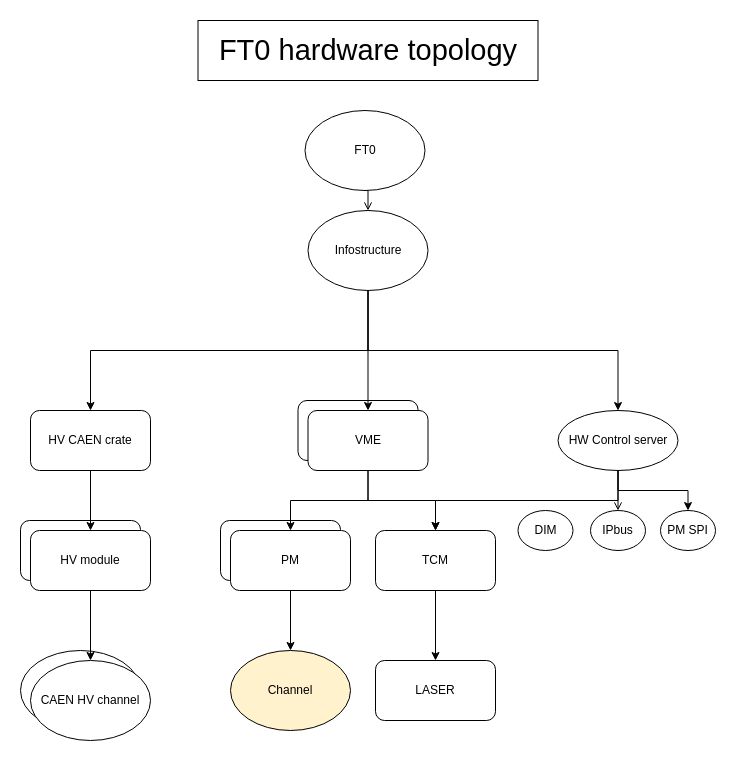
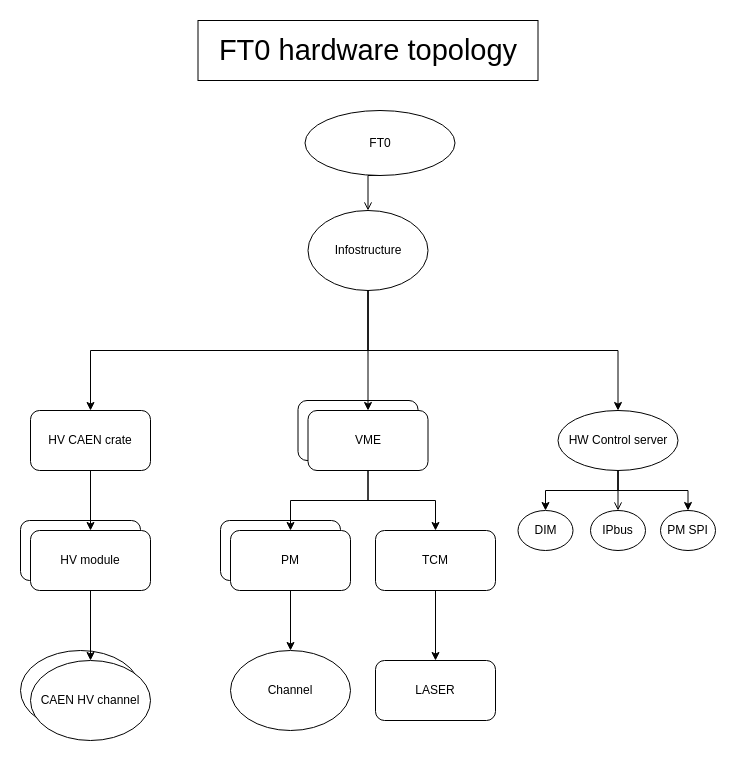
- <mxCell id="3" value="FT0" style="ellipse;whiteSpace=wrap;html=1;" parent="1" vertex="1"><mxGeometry x="304.5" y="110" width="120" height="80" as="geometry" /></mxCell>
+ <mxCell id="3" value="FT0" style="ellipse;whiteSpace=wrap;html=1;" parent="1" vertex="1"><mxGeometry x="304.5" y="110" width="150" height="65" as="geometry" /></mxCell>
- <mxCell id="29" style="edgeStyle=orthogonalEdgeStyle;rounded=0;orthogonalLoop=1;jettySize=auto;html=1;exitX=0.5;exitY=1;exitDx=0;exitDy=0;" parent="1" source="32" target="25" edge="1"><mxGeometry relative="1" as="geometry" /></mxCell>
+ <mxCell id="29" style="edgeStyle=orthogonalEdgeStyle;rounded=0;orthogonalLoop=1;jettySize=auto;html=1;exitX=0.5;exitY=1;exitDx=0;exitDy=0;" parent="1" source="32" target="33" edge="1"><mxGeometry relative="1" as="geometry" /></mxCell>
- <mxCell id="27" value="Channel" style="ellipse;whiteSpace=wrap;html=1;strokeWidth=1;fillColor=#fff2cc;" parent="1" vertex="1"><mxGeometry x="230" y="650" width="120" height="80" as="geometry" /></mxCell>
+ <mxCell id="27" value="Channel" style="ellipse;whiteSpace=wrap;html=1;strokeWidth=1;" parent="1" vertex="1"><mxGeometry x="230" y="650" width="120" height="80" as="geometry" /></mxCell>
